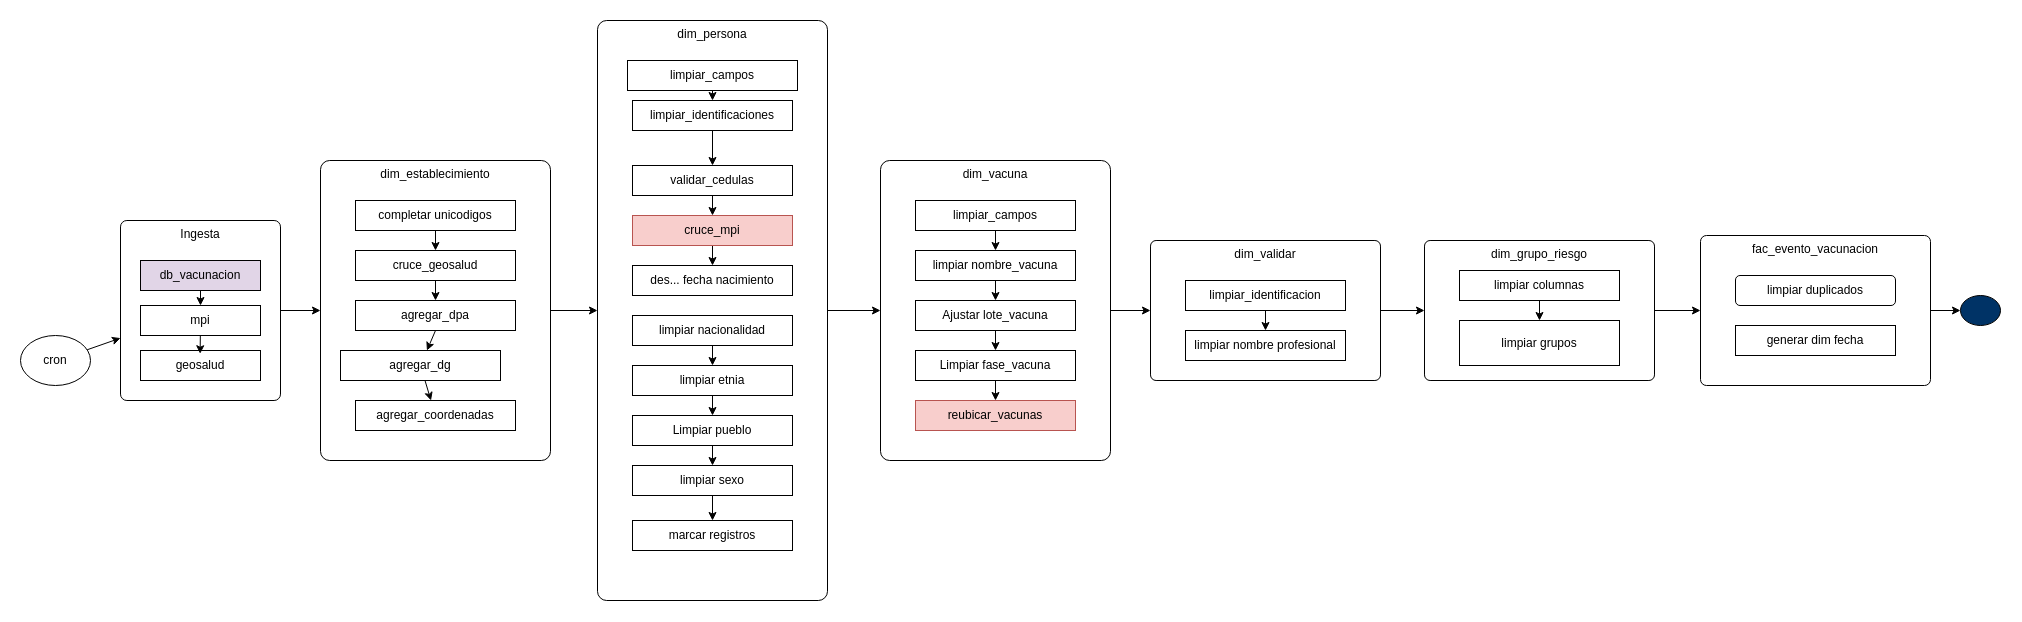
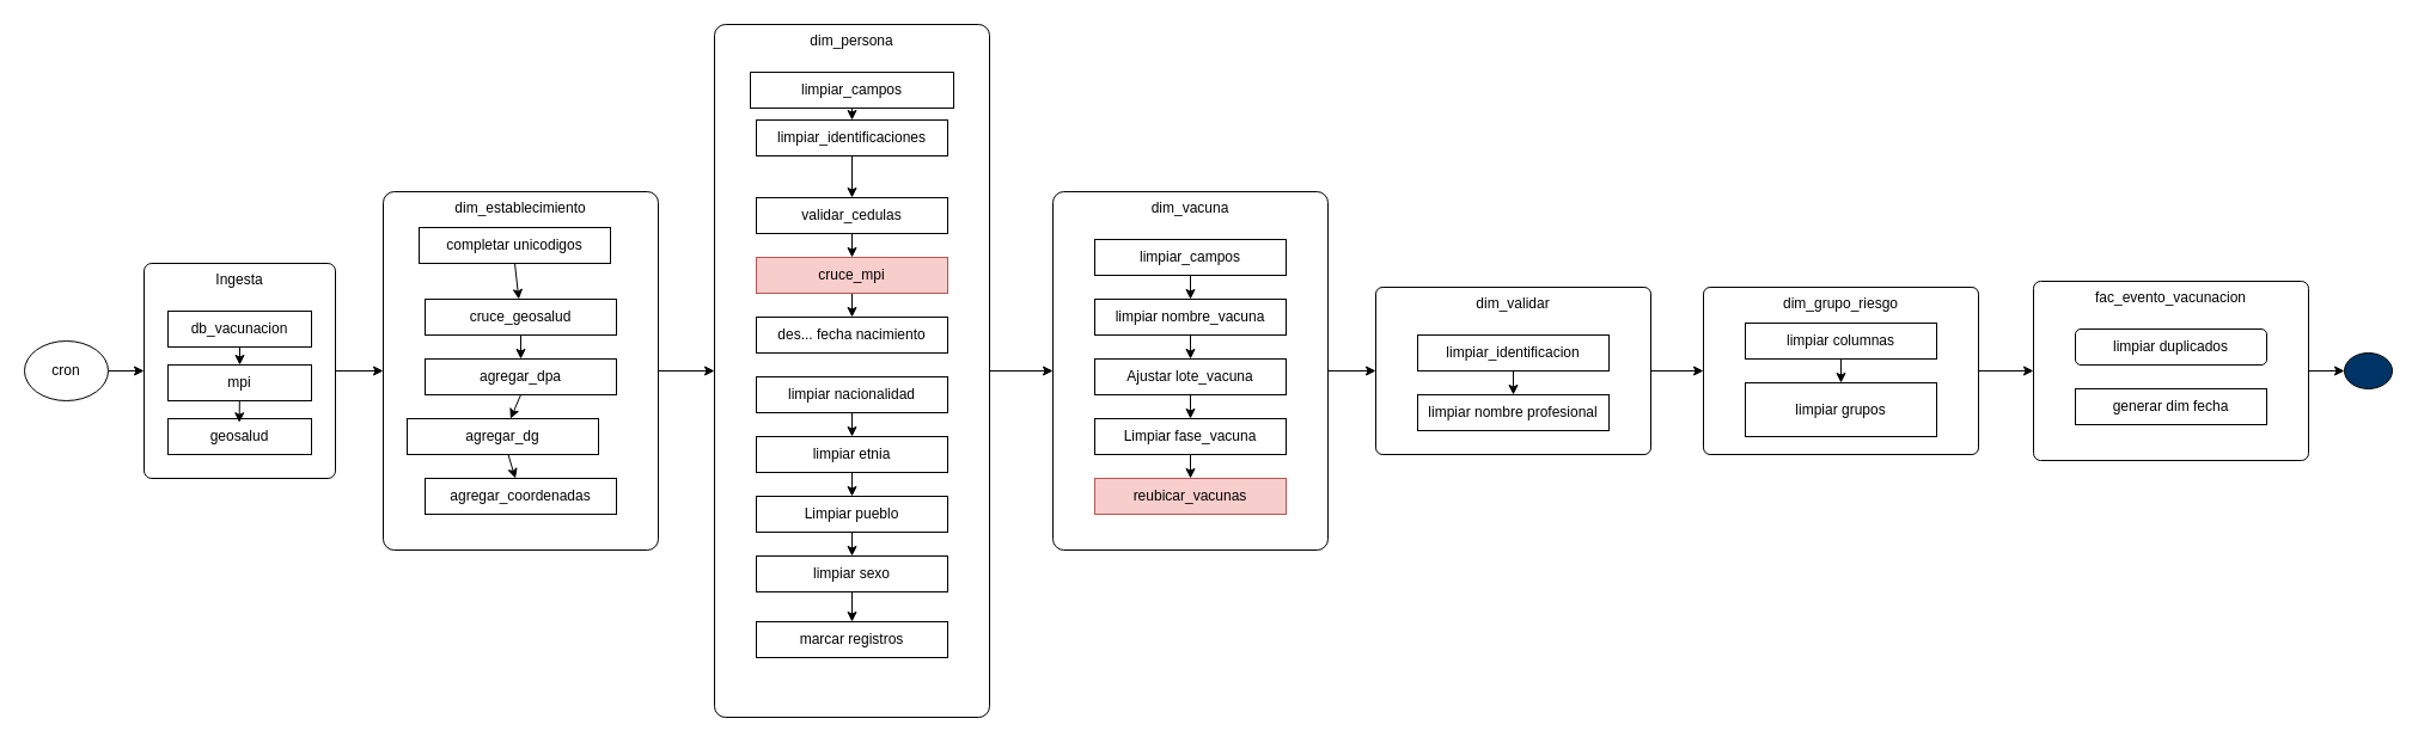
- <mxCell id="61" value="completar unicodigos" style="rounded=0;whiteSpace=wrap;html=1;" parent="58" vertex="1"><mxGeometry x="35" y="40" width="160" height="30" as="geometry" /></mxCell>
+ <mxCell id="61" value="completar unicodigos" style="rounded=0;whiteSpace=wrap;html=1;" parent="58" vertex="1"><mxGeometry x="30" y="30" width="160" height="30" as="geometry" /></mxCell>
- <mxCell id="72" value="db_vacunacion" style="rounded=0;whiteSpace=wrap;html=1;fillColor=#e1d5e7;" parent="69" vertex="1"><mxGeometry x="20" y="40" width="120" height="30" as="geometry" /></mxCell>
+ <mxCell id="72" value="db_vacunacion" style="rounded=0;whiteSpace=wrap;html=1;" parent="69" vertex="1"><mxGeometry x="20" y="40" width="120" height="30" as="geometry" /></mxCell>
- <mxCell id="5" value="cron" style="ellipse;whiteSpace=wrap;html=1;" parent="1" vertex="1"><mxGeometry x="20" y="335" width="70" height="50" as="geometry" /></mxCell>
+ <mxCell id="5" value="cron" style="ellipse;whiteSpace=wrap;html=1;" parent="1" vertex="1"><mxGeometry x="20" y="285" width="70" height="50" as="geometry" /></mxCell>
